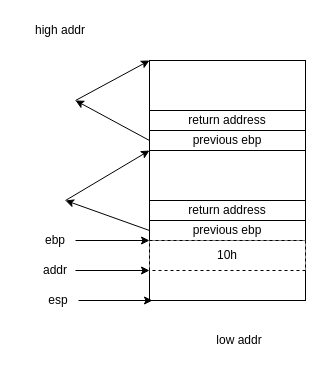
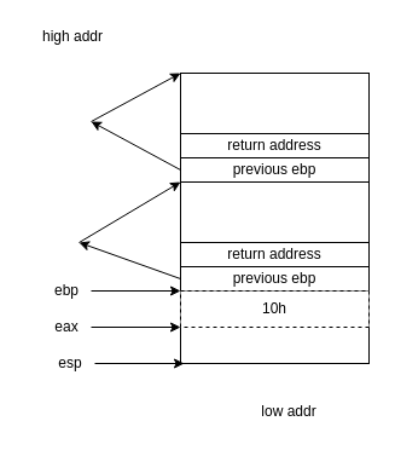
- <mxCell id="21" value="addr" style="text;html=1;strokeColor=none;fillColor=none;align=center;verticalAlign=middle;whiteSpace=wrap;rounded=0;" vertex="1" parent="1"><mxGeometry x="35" y="260" width="40" height="20" as="geometry" /></mxCell>
+ <mxCell id="21" value="eax" style="text;html=1;strokeColor=none;fillColor=none;align=center;verticalAlign=middle;whiteSpace=wrap;rounded=0;" vertex="1" parent="1"><mxGeometry x="35" y="260" width="40" height="20" as="geometry" /></mxCell>
